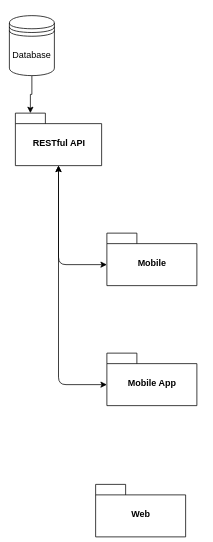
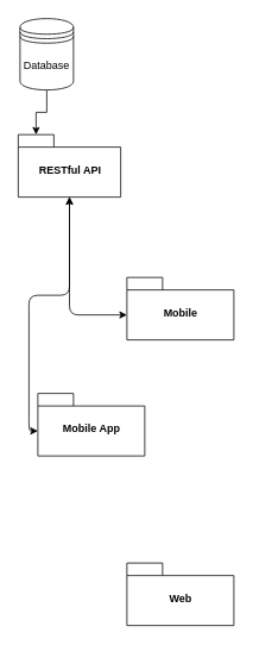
- <mxCell id="3" value="Database" style="shape=datastore;whiteSpace=wrap;html=1;" vertex="1" parent="1"><mxGeometry x="12" y="20" width="60" height="80" as="geometry" /></mxCell>
+ <mxCell id="3" value="Database" style="shape=datastore;whiteSpace=wrap;html=1;" vertex="1" parent="1"><mxGeometry x="22" y="20" width="60" height="80" as="geometry" /></mxCell>
- <mxCell id="6" value="Mobile App" style="shape=folder;fontStyle=1;spacingTop=10;tabWidth=40;tabHeight=14;tabPosition=left;html=1;" vertex="1" parent="1"><mxGeometry x="142" y="470" width="120" height="70" as="geometry" /></mxCell>
+ <mxCell id="6" value="Mobile App" style="shape=folder;fontStyle=1;spacingTop=10;tabWidth=40;tabHeight=14;tabPosition=left;html=1;" vertex="1" parent="1"><mxGeometry x="42" y="440" width="120" height="70" as="geometry" /></mxCell>
- <mxCell id="7" value="Web" style="shape=folder;fontStyle=1;spacingTop=10;tabWidth=40;tabHeight=14;tabPosition=left;html=1;" vertex="1" parent="1"><mxGeometry x="127" y="645" width="120" height="70" as="geometry" /></mxCell>
+ <mxCell id="7" value="Web" style="shape=folder;fontStyle=1;spacingTop=10;tabWidth=40;tabHeight=14;tabPosition=left;html=1;" vertex="1" parent="1"><mxGeometry x="142" y="630" width="120" height="70" as="geometry" /></mxCell>
